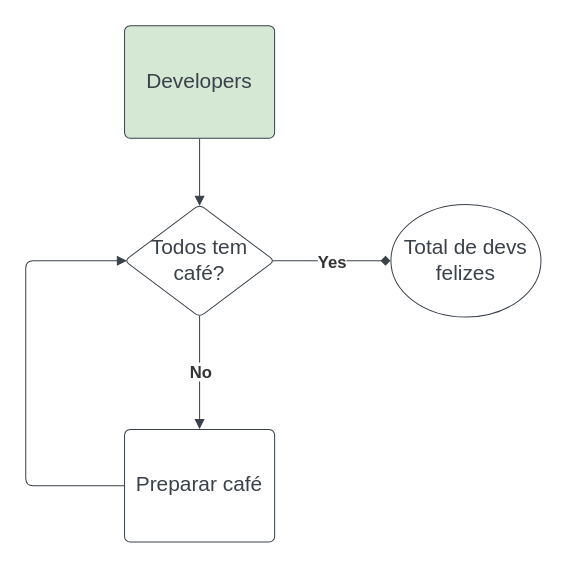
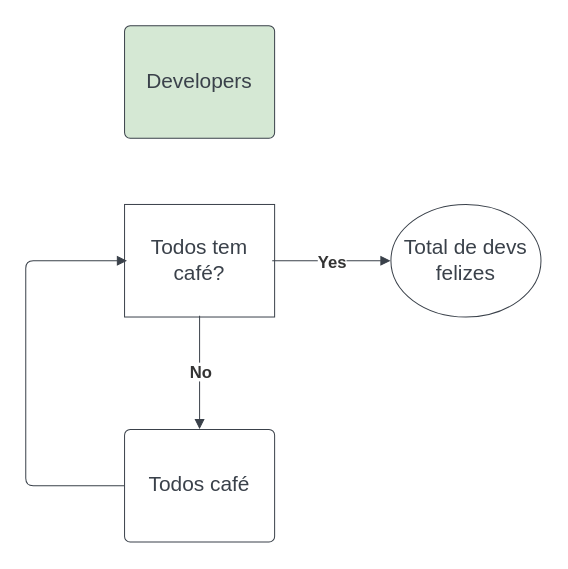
- <mxCell id="9" value="" style="html=1;jettySize=18;whiteSpace=wrap;fontSize=13;strokeColor=#3a414a;strokeOpacity=100;strokeWidth=0.8;rounded=1;arcSize=12;edgeStyle=orthogonalEdgeStyle;startArrow=none;endArrow=block;endFill=1;exitX=0.5;exitY=1.004;exitPerimeter=0;entryX=0.5;entryY=0.012;entryPerimeter=0;" parent="1" source="2" target="3" edge="1"><mxGeometry width="100" height="100" relative="1" as="geometry"><Array as="points" /></mxGeometry></mxCell>
- <mxCell id="3" value="Todos tem café?" style="html=1;overflow=block;blockSpacing=1;whiteSpace=wrap;rhombus;fontSize=16.7;fontColor=#3a414a;spacing=3.8;strokeColor=#3a414a;strokeOpacity=100;rounded=1;absoluteArcSize=1;arcSize=9;strokeWidth=0.8;" parent="1" vertex="1"><mxGeometry x="99" y="163" width="120" height="90" as="geometry" /></mxCell>
+ <mxCell id="3" value="Todos tem café?" style="html=1;overflow=block;blockSpacing=1;whiteSpace=wrap;fontSize=16.7;fontColor=#3a414a;spacing=3.8;strokeColor=#3a414a;strokeOpacity=100;absoluteArcSize=1;arcSize=9;strokeWidth=0.8;rounded=0;" parent="1" vertex="1"><mxGeometry x="99" y="163" width="120" height="90" as="geometry" /></mxCell>
- <mxCell id="4" value="" style="html=1;jettySize=18;whiteSpace=wrap;fontSize=13.3;fontColor=#333333;fontStyle=1;strokeColor=#3a414a;strokeOpacity=100;strokeWidth=0.8;rounded=1;arcSize=12;edgeStyle=orthogonalEdgeStyle;startArrow=none;endArrow=diamond;endFill=1;exitX=0.984;exitY=0.5;exitPerimeter=0;entryX=-0.003;entryY=0.5;entryPerimeter=0;" parent="1" source="3" target="11" edge="1"><mxGeometry width="100" height="100" relative="1" as="geometry"><Array as="points" /></mxGeometry></mxCell>
+ <mxCell id="4" value="" style="html=1;jettySize=18;whiteSpace=wrap;fontSize=13.3;fontColor=#333333;fontStyle=1;strokeColor=#3a414a;strokeOpacity=100;strokeWidth=0.8;rounded=1;arcSize=12;edgeStyle=orthogonalEdgeStyle;startArrow=none;endArrow=block;endFill=1;exitX=0.984;exitY=0.5;exitPerimeter=0;entryX=-0.003;entryY=0.5;entryPerimeter=0;" parent="1" source="3" target="11" edge="1"><mxGeometry width="100" height="100" relative="1" as="geometry"><Array as="points" /></mxGeometry></mxCell>
- <mxCell id="8" value="Preparar café" style="html=1;overflow=block;blockSpacing=1;whiteSpace=wrap;fontSize=16.7;fontColor=#3a414a;spacing=9;strokeColor=#3a414a;strokeOpacity=100;rounded=1;absoluteArcSize=1;arcSize=9;strokeWidth=0.8;" parent="1" vertex="1"><mxGeometry x="99" y="343" width="120" height="90" as="geometry" /></mxCell>
+ <mxCell id="8" value="Todos café" style="html=1;overflow=block;blockSpacing=1;whiteSpace=wrap;fontSize=16.7;fontColor=#3a414a;spacing=9;strokeColor=#3a414a;strokeOpacity=100;rounded=1;absoluteArcSize=1;arcSize=9;strokeWidth=0.8;" parent="1" vertex="1"><mxGeometry x="99" y="343" width="120" height="90" as="geometry" /></mxCell>
